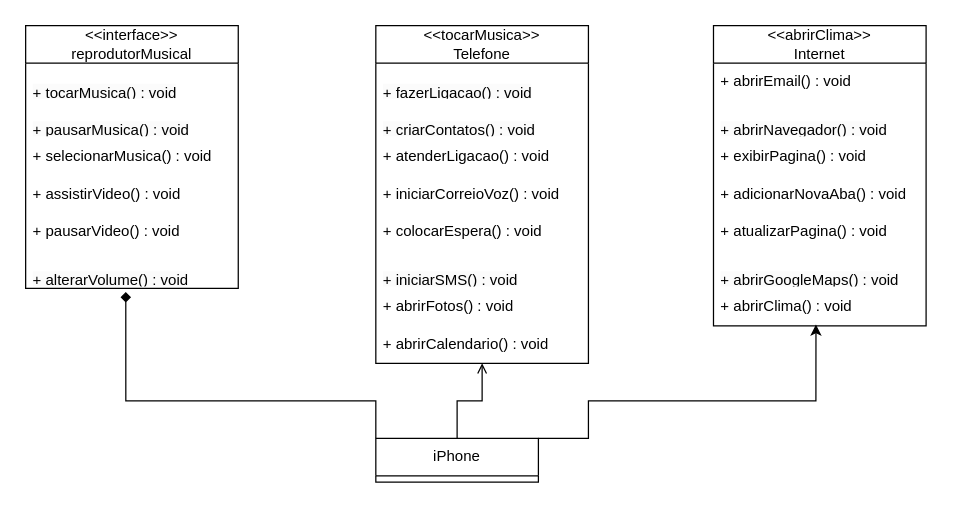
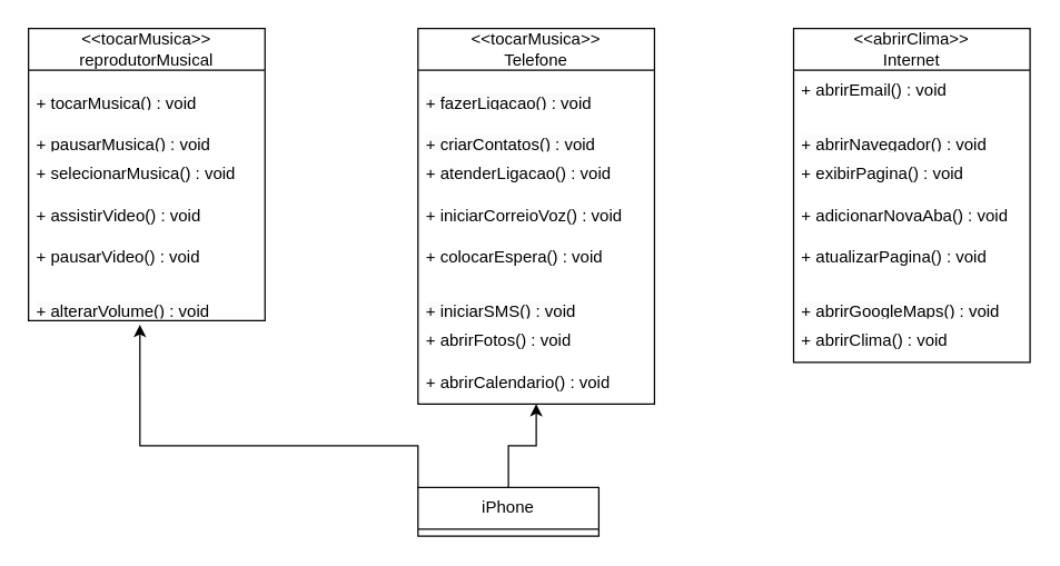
- <mxCell id="2" value="&amp;lt;&amp;lt;interface&amp;gt;&amp;gt;&lt;br&gt;reprodutorMusical" style="swimlane;fontStyle=0;childLayout=stackLayout;horizontal=1;startSize=30;horizontalStack=0;resizeParent=1;resizeParentMax=0;resizeLast=0;collapsible=1;marginBottom=0;whiteSpace=wrap;html=1;" vertex="1" parent="1"><mxGeometry x="20" y="20" width="170" height="210" as="geometry" /></mxCell>
+ <mxCell id="2" value="&amp;lt;&amp;lt;tocarMusica&amp;gt;&amp;gt;&lt;br&gt;reprodutorMusical" style="swimlane;fontStyle=0;childLayout=stackLayout;horizontal=1;startSize=30;horizontalStack=0;resizeParent=1;resizeParentMax=0;resizeLast=0;collapsible=1;marginBottom=0;whiteSpace=wrap;html=1;" vertex="1" parent="1"><mxGeometry x="20" y="20" width="170" height="210" as="geometry" /></mxCell>
- <mxCell id="26" style="edgeStyle=orthogonalEdgeStyle;rounded=0;orthogonalLoop=1;jettySize=auto;html=1;exitX=0;exitY=0;exitDx=0;exitDy=0;entryX=0.471;entryY=1.1;entryDx=0;entryDy=0;entryPerimeter=0;endArrow=diamond;" edge="1" parent="1" source="29" target="8"><mxGeometry relative="1" as="geometry"><mxPoint x="100" y="260" as="targetPoint" /><Array as="points"><mxPoint x="300" y="320" /><mxPoint x="100" y="320" /></Array></mxGeometry></mxCell>
+ <mxCell id="26" style="edgeStyle=orthogonalEdgeStyle;rounded=0;orthogonalLoop=1;jettySize=auto;html=1;exitX=0;exitY=0;exitDx=0;exitDy=0;entryX=0.471;entryY=1.1;entryDx=0;entryDy=0;entryPerimeter=0;" edge="1" parent="1" source="29" target="8"><mxGeometry relative="1" as="geometry"><mxPoint x="100" y="260" as="targetPoint" /><Array as="points"><mxPoint x="300" y="320" /><mxPoint x="100" y="320" /></Array></mxGeometry></mxCell>
- <mxCell id="27" style="edgeStyle=orthogonalEdgeStyle;rounded=0;orthogonalLoop=1;jettySize=auto;html=1;exitX=0.5;exitY=0;exitDx=0;exitDy=0;entryX=0.5;entryY=1;entryDx=0;entryDy=0;entryPerimeter=0;endArrow=open;" edge="1" parent="1" source="29" target="17"><mxGeometry relative="1" as="geometry" /></mxCell>
+ <mxCell id="27" style="edgeStyle=orthogonalEdgeStyle;rounded=0;orthogonalLoop=1;jettySize=auto;html=1;exitX=0.5;exitY=0;exitDx=0;exitDy=0;entryX=0.5;entryY=1;entryDx=0;entryDy=0;entryPerimeter=0;" edge="1" parent="1" source="29" target="17"><mxGeometry relative="1" as="geometry" /></mxCell>
- <mxCell id="28" style="edgeStyle=orthogonalEdgeStyle;rounded=0;orthogonalLoop=1;jettySize=auto;html=1;exitX=1;exitY=0;exitDx=0;exitDy=0;entryX=0.482;entryY=0.967;entryDx=0;entryDy=0;entryPerimeter=0;" edge="1" parent="1" source="29" target="25"><mxGeometry relative="1" as="geometry"><mxPoint x="650" y="290" as="targetPoint" /><Array as="points"><mxPoint x="470" y="320" /><mxPoint x="652" y="320" /></Array></mxGeometry></mxCell>
